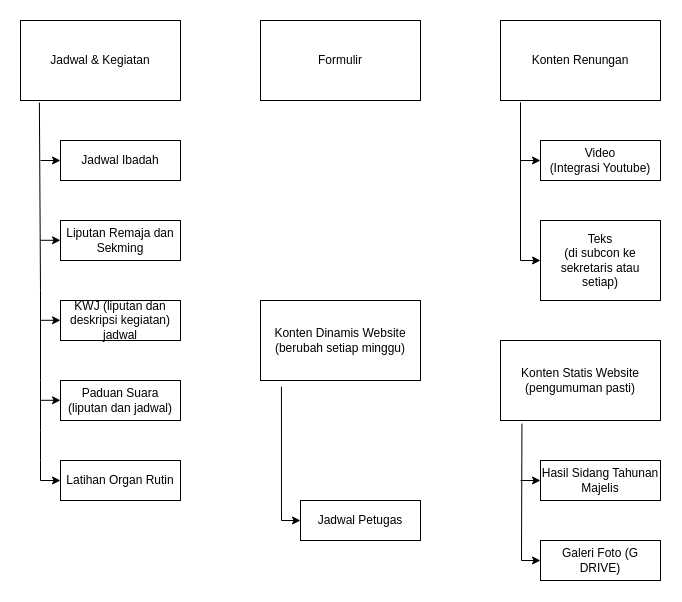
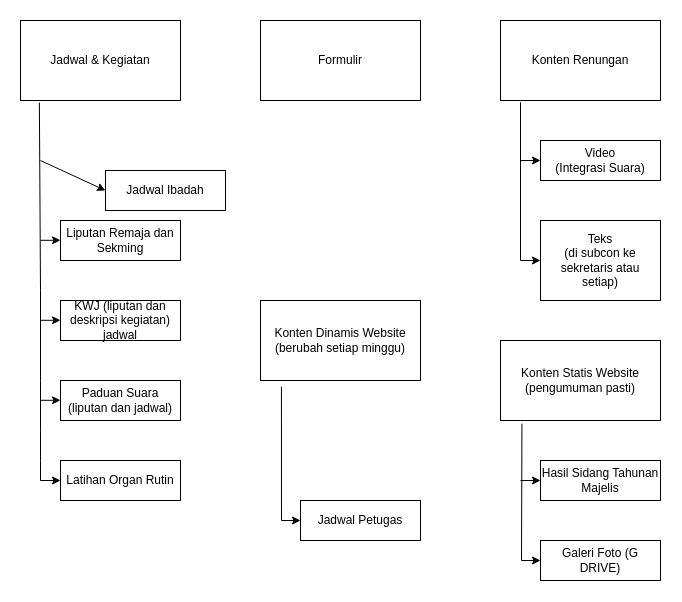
- <mxCell id="5" value="Jadwal Ibadah" style="rounded=0;whiteSpace=wrap;html=1;" vertex="1" parent="1"><mxGeometry x="60" y="140" width="120" height="40" as="geometry" /></mxCell>
+ <mxCell id="5" value="Jadwal Ibadah" style="rounded=0;whiteSpace=wrap;html=1;" vertex="1" parent="1"><mxGeometry x="105" y="170" width="120" height="40" as="geometry" /></mxCell>
- <mxCell id="17" value="Video&lt;br&gt;(Integrasi Youtube)" style="rounded=0;whiteSpace=wrap;html=1;align=center;" vertex="1" parent="1"><mxGeometry x="540" y="140" width="120" height="40" as="geometry" /></mxCell>
+ <mxCell id="17" value="Video&lt;br&gt;(Integrasi Suara)" style="rounded=0;whiteSpace=wrap;html=1;align=center;" vertex="1" parent="1"><mxGeometry x="540" y="140" width="120" height="40" as="geometry" /></mxCell>
